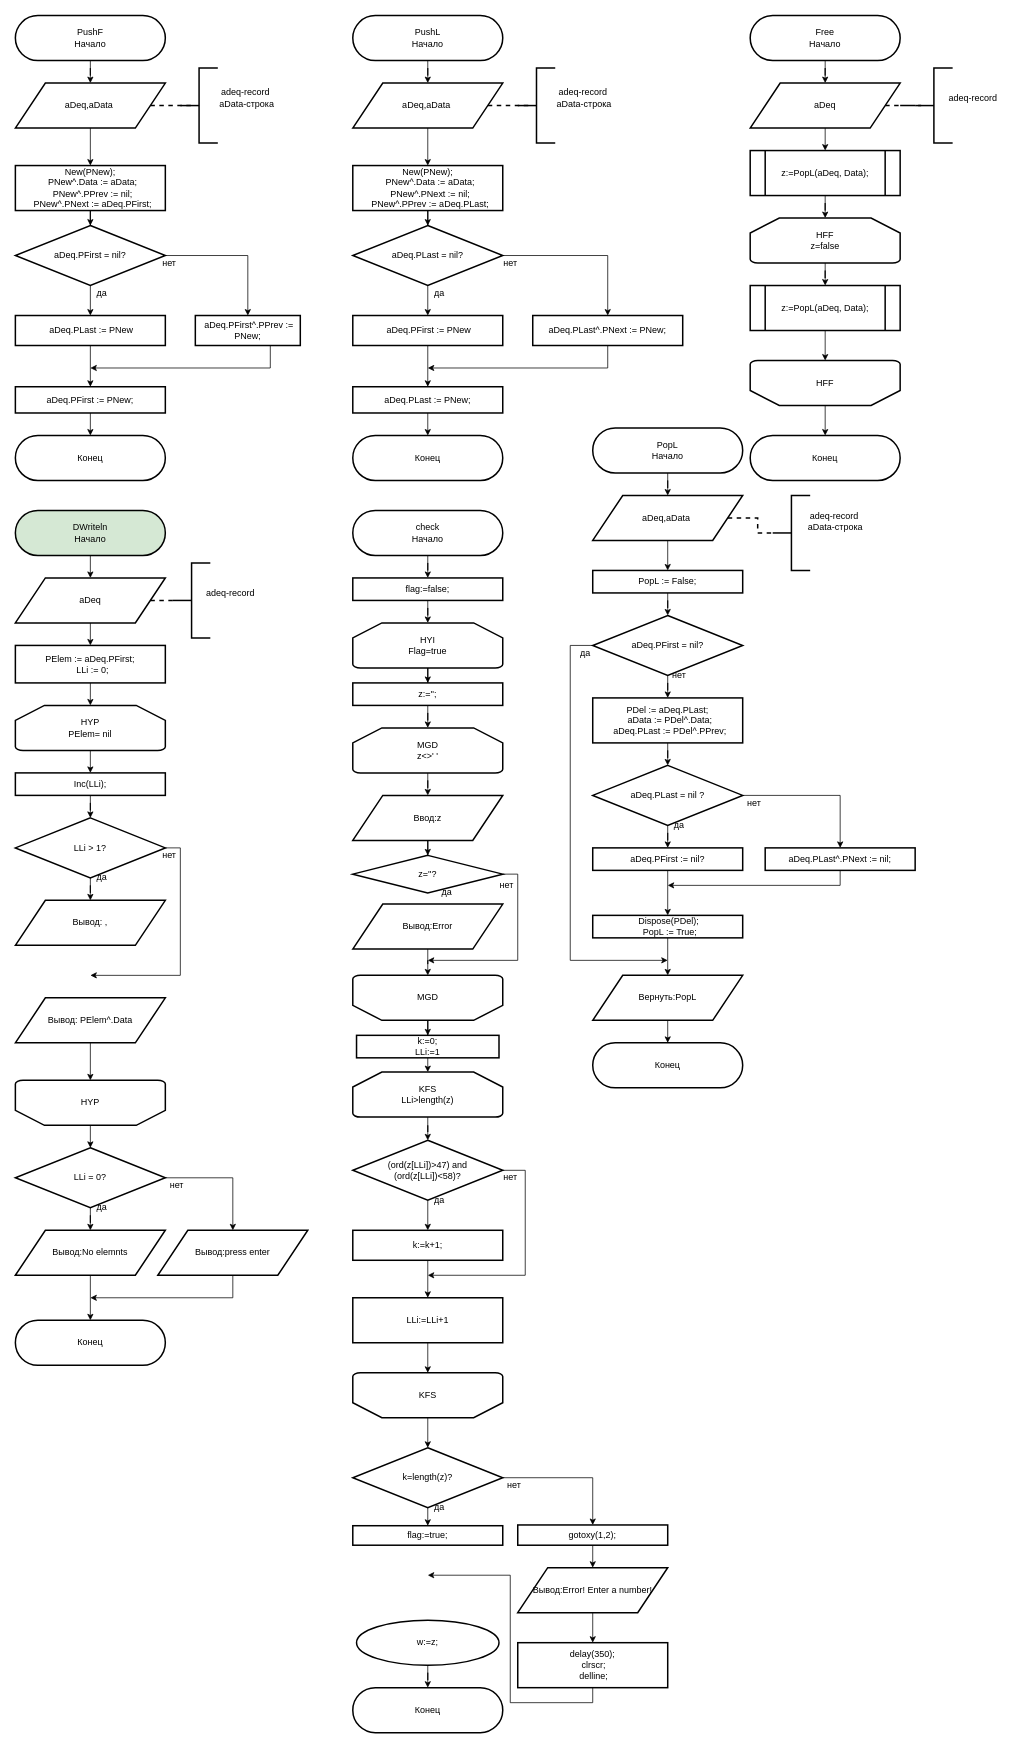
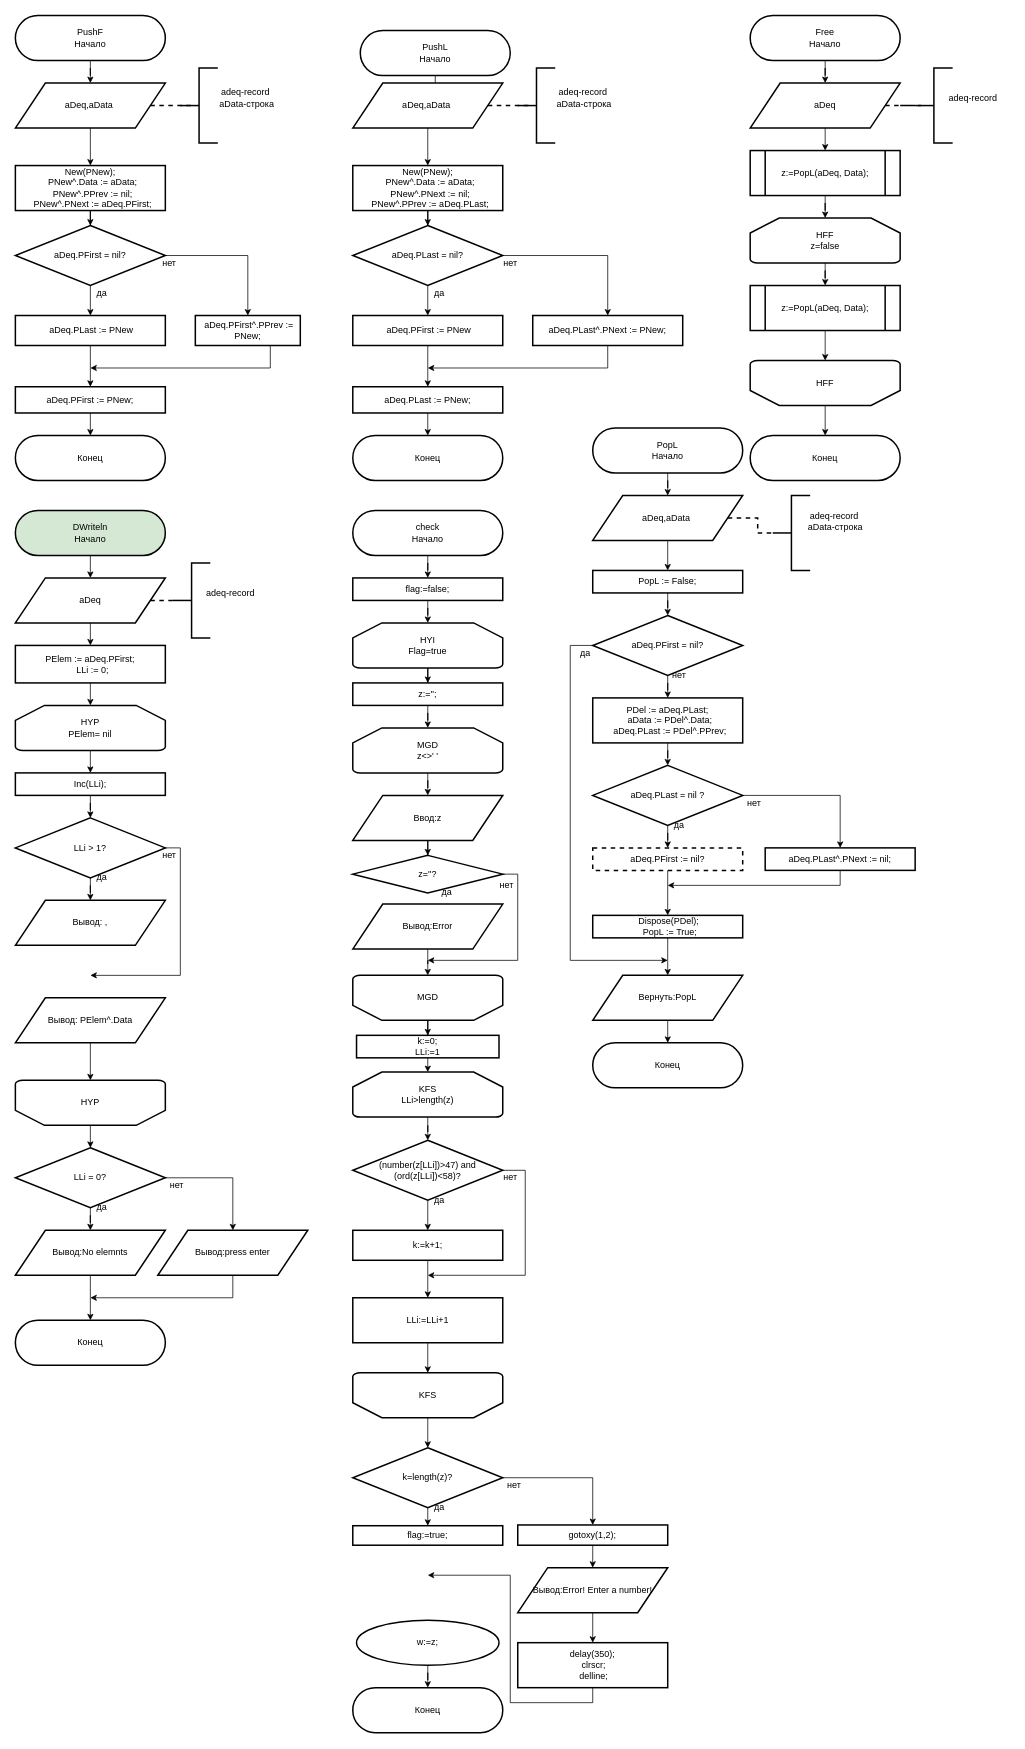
- <mxCell id="22" value="PushL&lt;br&gt;Начало" style="rounded=1;whiteSpace=wrap;html=1;arcSize=50;strokeWidth=2;" vertex="1" parent="1"><mxGeometry x="470" y="20" width="200" height="60" as="geometry" /></mxCell>
+ <mxCell id="22" value="PushL&lt;br&gt;Начало" style="rounded=1;whiteSpace=wrap;html=1;arcSize=50;strokeWidth=2;" vertex="1" parent="1"><mxGeometry x="480" y="40" width="200" height="60" as="geometry" /></mxCell>
- <mxCell id="133" value="aDeq.PFirst := nil?" style="rounded=0;whiteSpace=wrap;html=1;strokeWidth=2;" vertex="1" parent="1"><mxGeometry x="790" y="1130" width="200" height="30" as="geometry" /></mxCell>
+ <mxCell id="133" value="aDeq.PFirst := nil?" style="rounded=0;whiteSpace=wrap;html=1;strokeWidth=2;dashed=1;" vertex="1" parent="1"><mxGeometry x="790" y="1130" width="200" height="30" as="geometry" /></mxCell>
- <mxCell id="84" value="(ord(z[LLi])&amp;gt;47) and &lt;br&gt;(ord(z[LLi])&amp;lt;58)?" style="rhombus;whiteSpace=wrap;html=1;strokeWidth=2;" vertex="1" parent="1"><mxGeometry x="470" y="1520" width="200" height="80" as="geometry" /></mxCell>
+ <mxCell id="84" value="(number(z[LLi])&amp;gt;47) and &lt;br&gt;(ord(z[LLi])&amp;lt;58)?" style="rhombus;whiteSpace=wrap;html=1;strokeWidth=2;" vertex="1" parent="1"><mxGeometry x="470" y="1520" width="200" height="80" as="geometry" /></mxCell>
